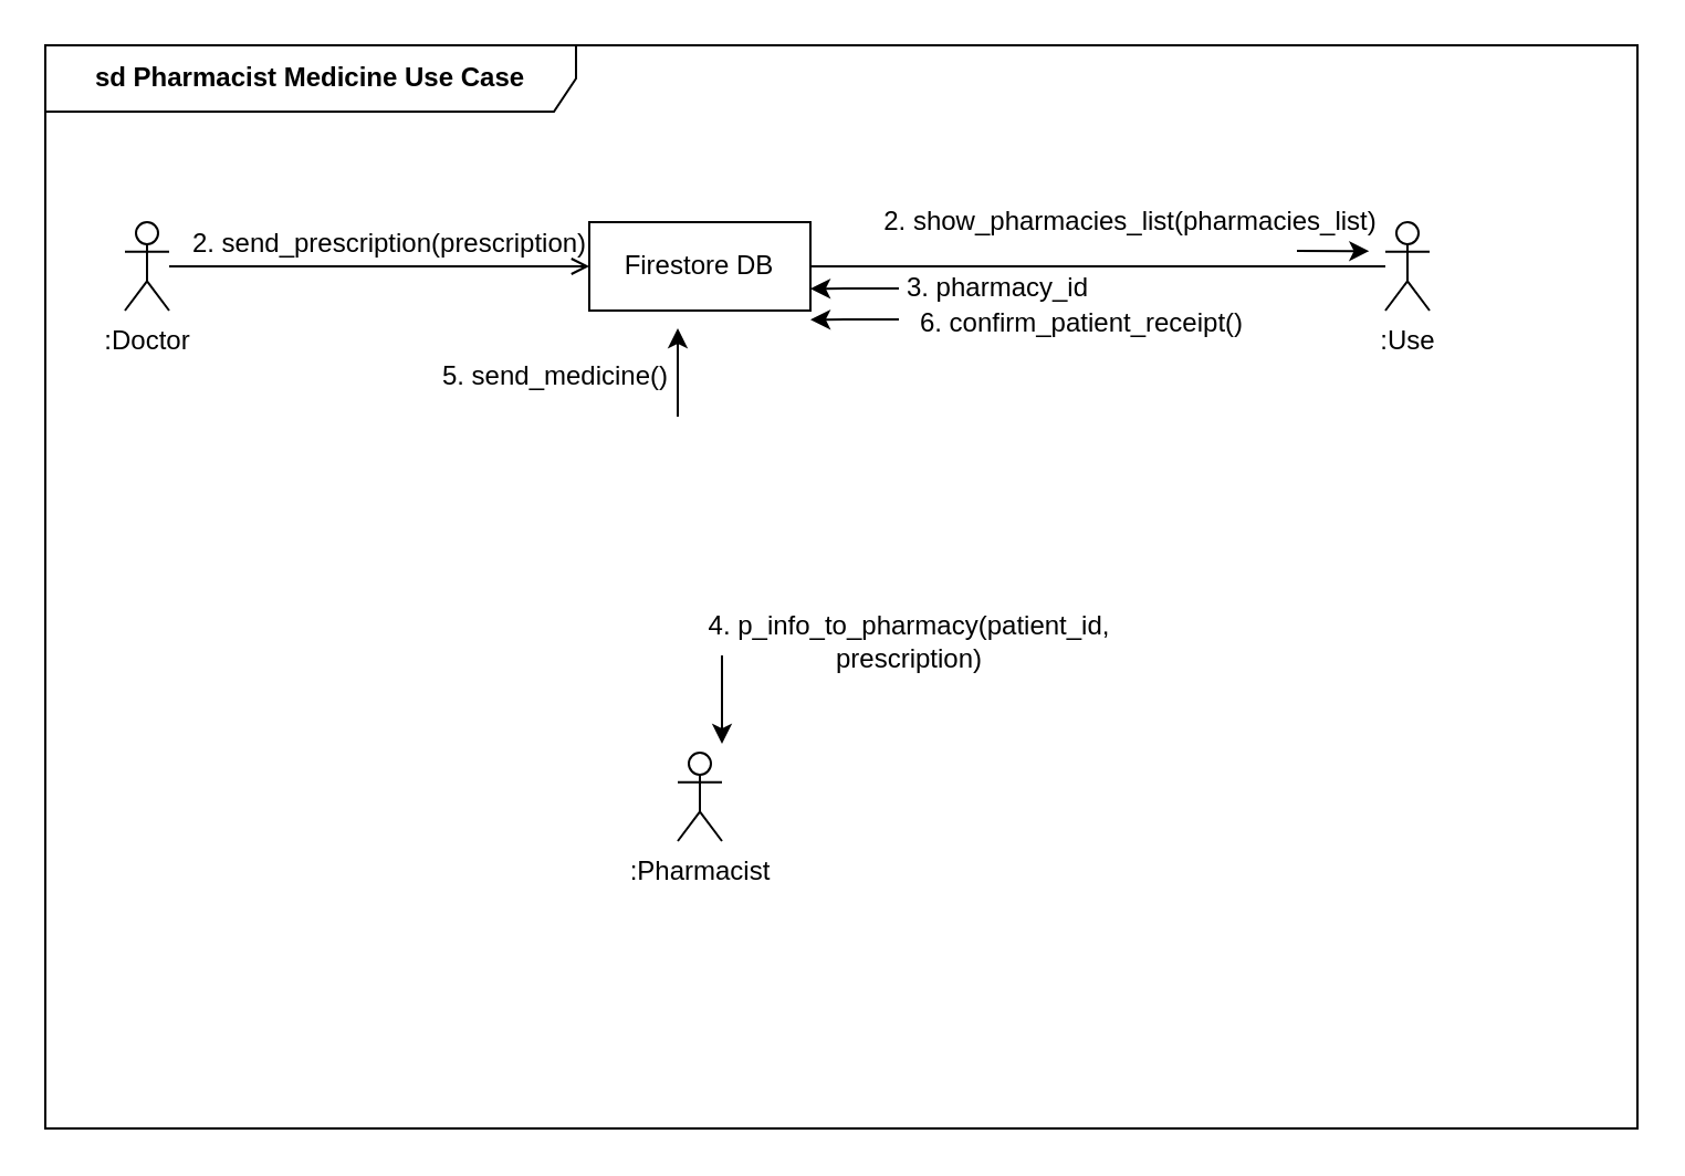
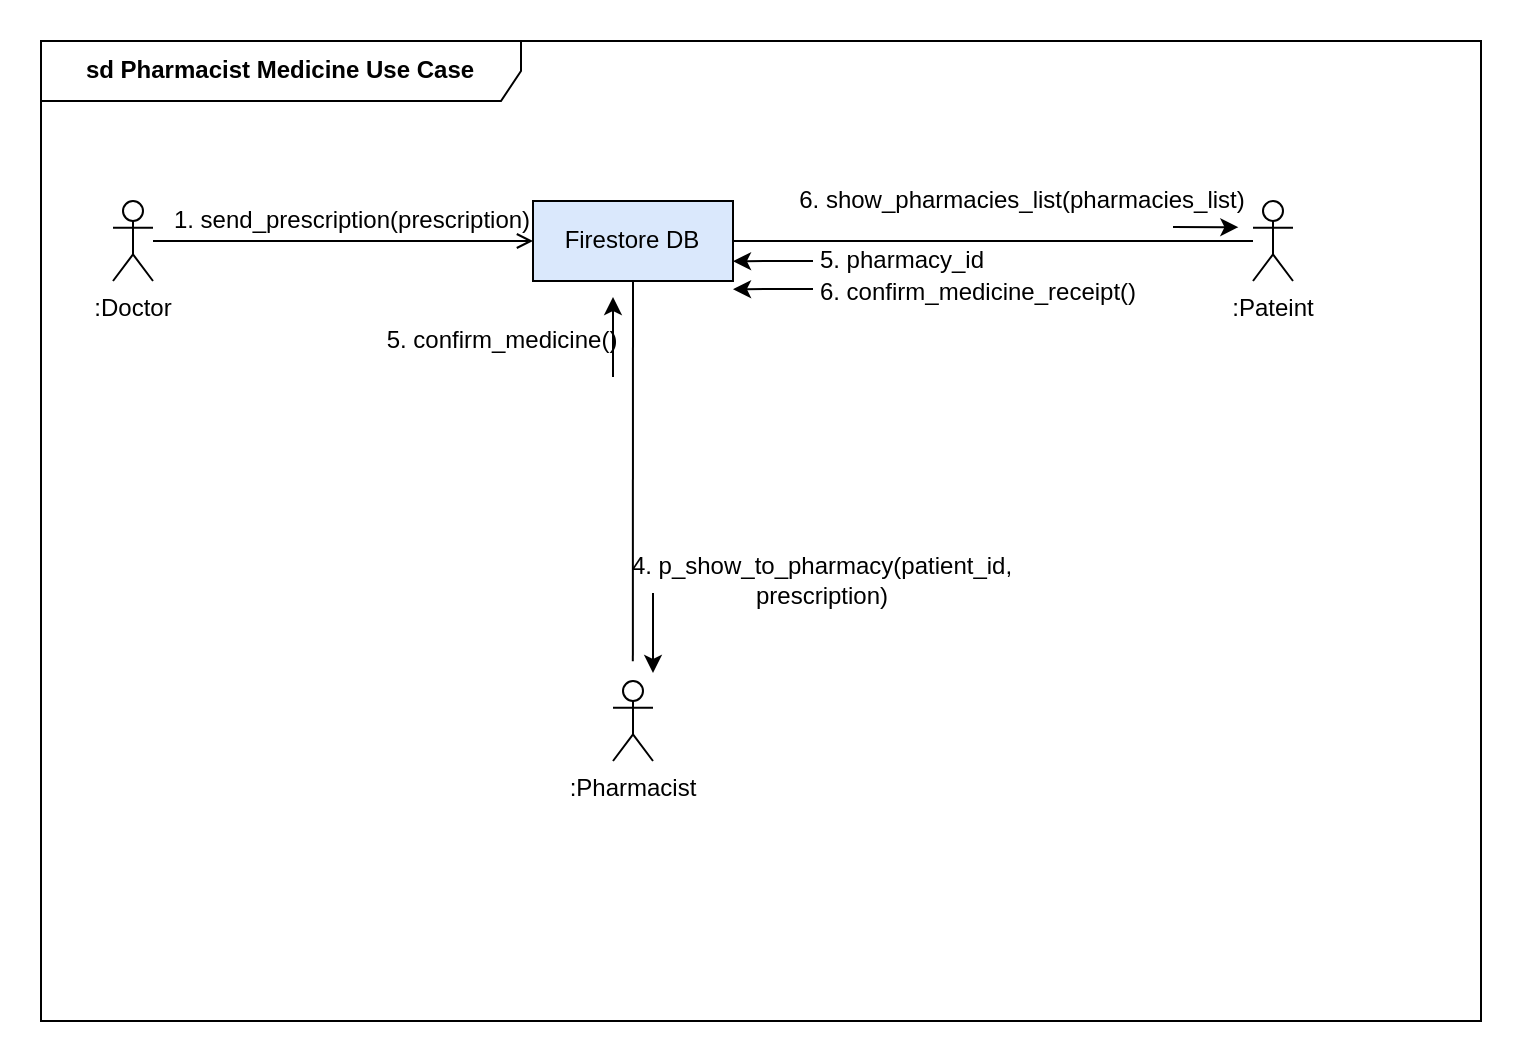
- <mxCell id="10" value="2. show_pharmacies_list(pharmacies_list)" style="text;html=1;strokeColor=none;fillColor=none;align=center;verticalAlign=middle;whiteSpace=wrap;rounded=0;" vertex="1" parent="1"><mxGeometry x="396" y="90" width="230" height="20" as="geometry" /></mxCell>
+ <mxCell id="10" value="6. show_pharmacies_list(pharmacies_list)" style="text;html=1;strokeColor=none;fillColor=none;align=center;verticalAlign=middle;whiteSpace=wrap;rounded=0;" vertex="1" parent="1"><mxGeometry x="396" y="90" width="230" height="20" as="geometry" /></mxCell>
- <mxCell id="7" value="2. send_prescription(prescription)" style="text;html=1;strokeColor=none;fillColor=none;align=center;verticalAlign=middle;whiteSpace=wrap;rounded=0;" vertex="1" parent="1"><mxGeometry x="66" y="100" width="220" height="20" as="geometry" /></mxCell>
+ <mxCell id="7" value="1. send_prescription(prescription)" style="text;html=1;strokeColor=none;fillColor=none;align=center;verticalAlign=middle;whiteSpace=wrap;rounded=0;" vertex="1" parent="1"><mxGeometry x="66" y="100" width="220" height="20" as="geometry" /></mxCell>
- <mxCell id="5" value="Firestore DB" style="rounded=0;whiteSpace=wrap;html=1;fillColor=#FFFFFF;align=center;" vertex="1" parent="1"><mxGeometry x="266" y="100" width="100" height="40" as="geometry" /></mxCell>
+ <mxCell id="5" value="Firestore DB" style="rounded=0;whiteSpace=wrap;html=1;fillColor=#dae8fc;align=center;" vertex="1" parent="1"><mxGeometry x="266" y="100" width="100" height="40" as="geometry" /></mxCell>
- <mxCell id="11" value="3. pharmacy_id" style="text;html=1;strokeColor=none;fillColor=none;align=center;verticalAlign=middle;whiteSpace=wrap;rounded=0;" vertex="1" parent="1"><mxGeometry x="406" y="120" width="90" height="20" as="geometry" /></mxCell>
+ <mxCell id="11" value="5. pharmacy_id" style="text;html=1;strokeColor=none;fillColor=none;align=center;verticalAlign=middle;whiteSpace=wrap;rounded=0;" vertex="1" parent="1"><mxGeometry x="406" y="120" width="90" height="20" as="geometry" /></mxCell>
- <mxCell id="20" value="6. confirm_patient_receipt()" style="text;html=1;strokeColor=none;fillColor=none;align=center;verticalAlign=middle;whiteSpace=wrap;rounded=0;" vertex="1" parent="1"><mxGeometry x="399" y="136" width="180" height="20" as="geometry" /></mxCell>
+ <mxCell id="20" value="6. confirm_medicine_receipt()" style="text;html=1;strokeColor=none;fillColor=none;align=center;verticalAlign=middle;whiteSpace=wrap;rounded=0;" vertex="1" parent="1"><mxGeometry x="399" y="136" width="180" height="20" as="geometry" /></mxCell>
- <mxCell id="4" value=":Use" style="shape=umlActor;verticalLabelPosition=bottom;verticalAlign=top;html=1;outlineConnect=0;fillColor=#FFFFFF;align=center;" vertex="1" parent="1"><mxGeometry x="626" y="100" width="20" height="40" as="geometry" /></mxCell>
+ <mxCell id="4" value=":Pateint" style="shape=umlActor;verticalLabelPosition=bottom;verticalAlign=top;html=1;outlineConnect=0;fillColor=#FFFFFF;align=center;" vertex="1" parent="1"><mxGeometry x="626" y="100" width="20" height="40" as="geometry" /></mxCell>
- <mxCell id="18" value="5. send_medicine()" style="text;html=1;strokeColor=none;fillColor=none;align=center;verticalAlign=middle;whiteSpace=wrap;rounded=0;" vertex="1" parent="1"><mxGeometry x="136" y="160" width="230" height="20" as="geometry" /></mxCell>
+ <mxCell id="18" value="5. confirm_medicine()" style="text;html=1;strokeColor=none;fillColor=none;align=center;verticalAlign=middle;whiteSpace=wrap;rounded=0;" vertex="1" parent="1"><mxGeometry x="136" y="160" width="230" height="20" as="geometry" /></mxCell>
+ <mxCell id="14" value="" style="endArrow=none;html=1;exitX=0.411;exitY=0.633;exitDx=0;exitDy=0;exitPerimeter=0;entryX=0.5;entryY=1;entryDx=0;entryDy=0;" edge="1" parent="1" source="2" target="5"><mxGeometry width="50" height="50" relative="1" as="geometry"><mxPoint x="426" y="400" as="sourcePoint" /><mxPoint x="476" y="350" as="targetPoint" /><Array as="points" /></mxGeometry></mxCell>
- <mxCell id="16" value="4. p_info_to_pharmacy(patient_id, prescription)" style="text;html=1;strokeColor=none;fillColor=none;align=center;verticalAlign=middle;whiteSpace=wrap;rounded=0;" vertex="1" parent="1"><mxGeometry x="296" y="280" width="230" height="20" as="geometry" /></mxCell>
+ <mxCell id="16" value="4. p_show_to_pharmacy(patient_id, prescription)" style="text;html=1;strokeColor=none;fillColor=none;align=center;verticalAlign=middle;whiteSpace=wrap;rounded=0;" vertex="1" parent="1"><mxGeometry x="296" y="280" width="230" height="20" as="geometry" /></mxCell>
